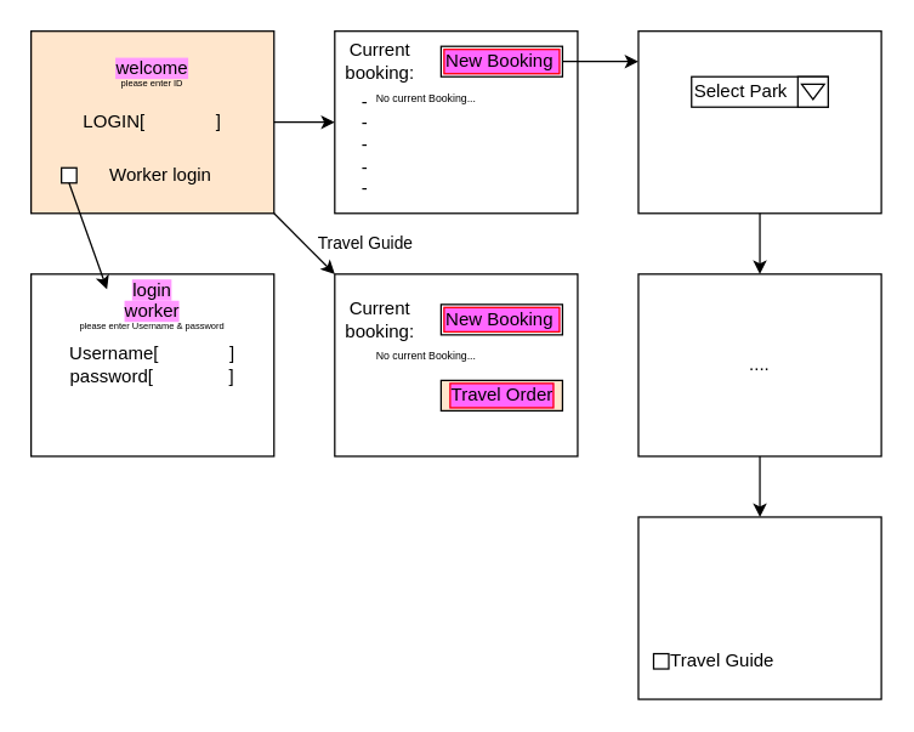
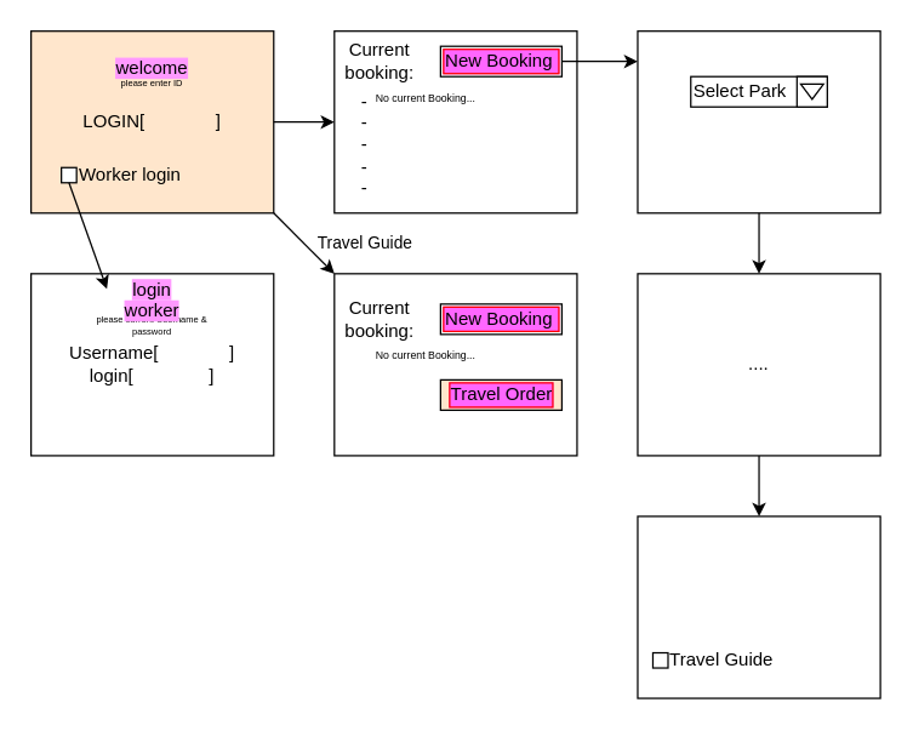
- <mxCell id="6" value="Worker login" style="text;html=1;strokeColor=none;fillColor=none;align=center;verticalAlign=middle;rounded=0;" vertex="1" parent="1"><mxGeometry x="70" y="100" width="70" height="30" as="geometry" /></mxCell>
+ <mxCell id="6" value="Worker login" style="text;html=1;strokeColor=none;fillColor=none;align=center;verticalAlign=middle;rounded=0;" vertex="1" parent="1"><mxGeometry x="50" y="100" width="70" height="30" as="geometry" /></mxCell>
- <mxCell id="8" value="please enter Username &amp;amp; password" style="text;html=1;strokeColor=none;fillColor=none;align=center;verticalAlign=middle;whiteSpace=wrap;rounded=0;strokeWidth=0;fontSize=6;" vertex="1" parent="1"><mxGeometry x="50" y="200" width="100" height="30" as="geometry" /></mxCell>
+ <mxCell id="8" value="please current Username &amp;amp; password" style="text;html=1;strokeColor=none;fillColor=none;align=center;verticalAlign=middle;whiteSpace=wrap;rounded=0;strokeWidth=0;fontSize=6;" vertex="1" parent="1"><mxGeometry x="50" y="200" width="100" height="30" as="geometry" /></mxCell>
- <mxCell id="7" value="Username[&amp;nbsp; &amp;nbsp; &amp;nbsp; &amp;nbsp; &amp;nbsp; &amp;nbsp; &amp;nbsp; ]&lt;br&gt;password[&amp;nbsp; &amp;nbsp; &amp;nbsp; &amp;nbsp; &amp;nbsp; &amp;nbsp; &amp;nbsp; &amp;nbsp;]" style="rounded=0;whiteSpace=wrap;html=1;shadow=0;" vertex="1" parent="1"><mxGeometry x="20" y="180" width="160" height="120" as="geometry" /></mxCell>
+ <mxCell id="7" value="Username[&amp;nbsp; &amp;nbsp; &amp;nbsp; &amp;nbsp; &amp;nbsp; &amp;nbsp; &amp;nbsp; ]&lt;br&gt;login[&amp;nbsp; &amp;nbsp; &amp;nbsp; &amp;nbsp; &amp;nbsp; &amp;nbsp; &amp;nbsp; &amp;nbsp;]" style="rounded=0;whiteSpace=wrap;html=1;shadow=0;" vertex="1" parent="1"><mxGeometry x="20" y="180" width="160" height="120" as="geometry" /></mxCell>
